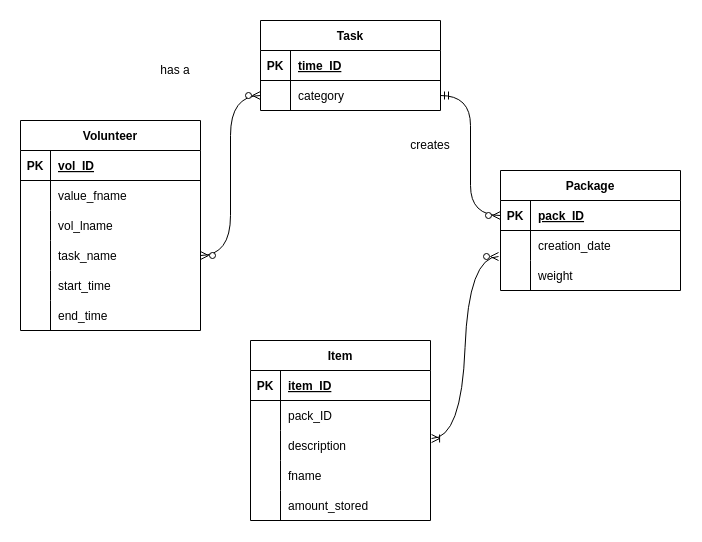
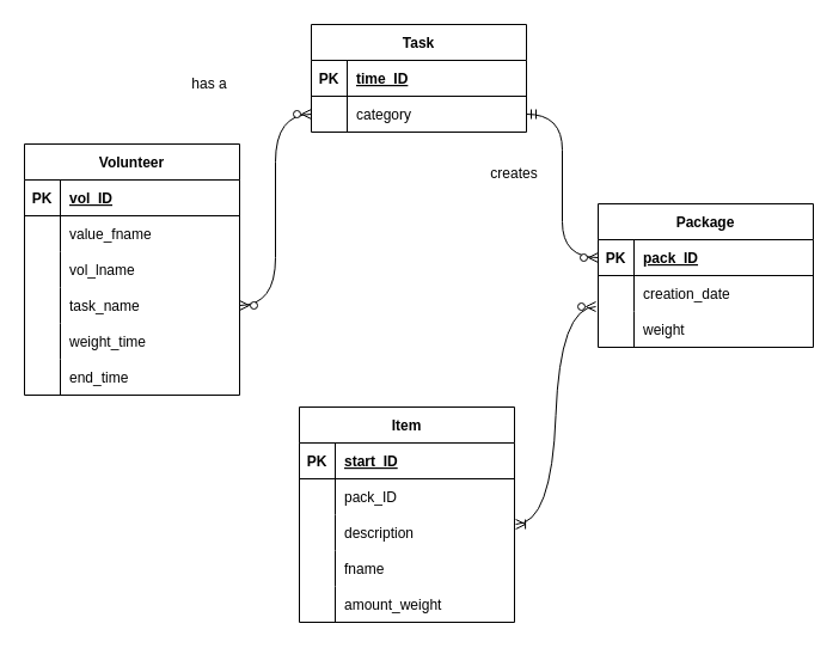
- <mxCell id="17" value="start_time" style="shape=partialRectangle;connectable=0;fillColor=none;top=0;left=0;bottom=0;right=0;align=left;spacingLeft=6;overflow=hidden;" parent="15" vertex="1"><mxGeometry x="30" width="150" height="30" as="geometry"><mxRectangle width="150" height="30" as="alternateBounds" /></mxGeometry></mxCell>
+ <mxCell id="17" value="weight_time" style="shape=partialRectangle;connectable=0;fillColor=none;top=0;left=0;bottom=0;right=0;align=left;spacingLeft=6;overflow=hidden;" parent="15" vertex="1"><mxGeometry x="30" width="150" height="30" as="geometry"><mxRectangle width="150" height="30" as="alternateBounds" /></mxGeometry></mxCell>
- <mxCell id="43" value="item_ID" style="shape=partialRectangle;connectable=0;fillColor=none;top=0;left=0;bottom=0;right=0;align=left;spacingLeft=6;fontStyle=5;overflow=hidden;" parent="41" vertex="1"><mxGeometry x="30" width="150" height="30" as="geometry"><mxRectangle width="150" height="30" as="alternateBounds" /></mxGeometry></mxCell>
+ <mxCell id="43" value="start_ID" style="shape=partialRectangle;connectable=0;fillColor=none;top=0;left=0;bottom=0;right=0;align=left;spacingLeft=6;fontStyle=5;overflow=hidden;" parent="41" vertex="1"><mxGeometry x="30" width="150" height="30" as="geometry"><mxRectangle width="150" height="30" as="alternateBounds" /></mxGeometry></mxCell>
- <mxCell id="55" value="amount_stored" style="shape=partialRectangle;connectable=0;fillColor=none;top=0;left=0;bottom=0;right=0;align=left;spacingLeft=6;overflow=hidden;" parent="53" vertex="1"><mxGeometry x="30" width="150" height="30" as="geometry"><mxRectangle width="150" height="30" as="alternateBounds" /></mxGeometry></mxCell>
+ <mxCell id="55" value="amount_weight" style="shape=partialRectangle;connectable=0;fillColor=none;top=0;left=0;bottom=0;right=0;align=left;spacingLeft=6;overflow=hidden;" parent="53" vertex="1"><mxGeometry x="30" width="150" height="30" as="geometry"><mxRectangle width="150" height="30" as="alternateBounds" /></mxGeometry></mxCell>
